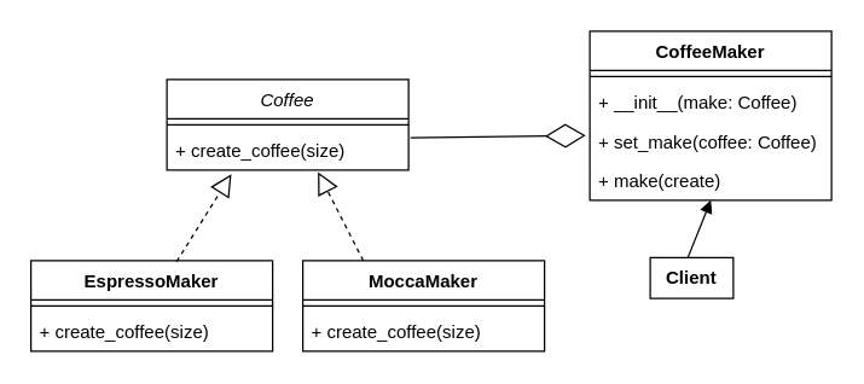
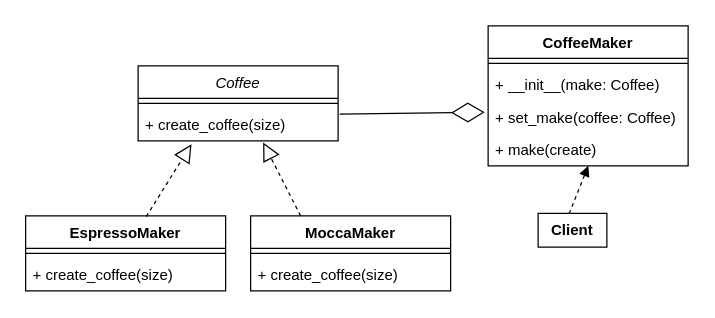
- <mxCell id="20" value="" style="html=1;verticalAlign=bottom;endArrow=block;curved=0;rounded=0;entryX=0.501;entryY=0.997;entryDx=0;entryDy=0;entryPerimeter=0;exitX=0.451;exitY=0.007;exitDx=0;exitDy=0;exitPerimeter=0;" edge="1" parent="1" source="19" target="9"><mxGeometry width="80" relative="1" as="geometry"><mxPoint x="470.74" y="172.004" as="sourcePoint" /><mxPoint x="469.26" y="133.036" as="targetPoint" /></mxGeometry></mxCell>
+ <mxCell id="20" value="" style="html=1;verticalAlign=bottom;endArrow=block;curved=0;rounded=0;entryX=0.501;entryY=0.997;entryDx=0;entryDy=0;entryPerimeter=0;exitX=0.451;exitY=0.007;exitDx=0;exitDy=0;exitPerimeter=0;dashed=1;" edge="1" parent="1" source="19" target="9"><mxGeometry width="80" relative="1" as="geometry"><mxPoint x="470.74" y="172.004" as="sourcePoint" /><mxPoint x="469.26" y="133.036" as="targetPoint" /></mxGeometry></mxCell>
